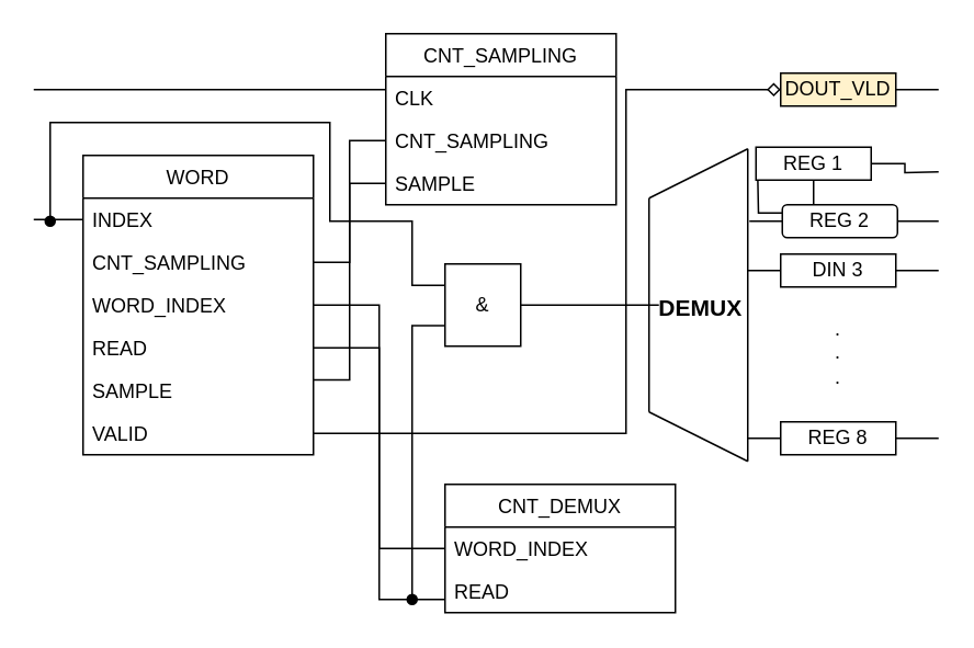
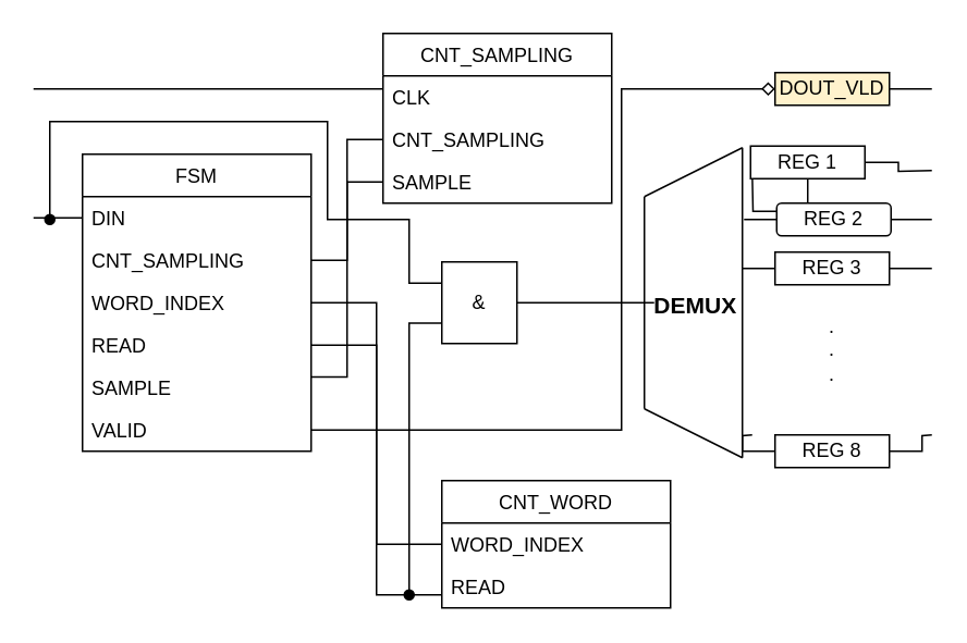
- <mxCell id="2" value="WORD" style="swimlane;fontStyle=0;childLayout=stackLayout;horizontal=1;startSize=26;fillColor=none;horizontalStack=0;resizeParent=1;resizeParentMax=0;resizeLast=0;collapsible=1;marginBottom=0;" vertex="1" parent="1"><mxGeometry x="50" y="94" width="140" height="182" as="geometry" /></mxCell>
+ <mxCell id="2" value="FSM" style="swimlane;fontStyle=0;childLayout=stackLayout;horizontal=1;startSize=26;fillColor=none;horizontalStack=0;resizeParent=1;resizeParentMax=0;resizeLast=0;collapsible=1;marginBottom=0;" vertex="1" parent="1"><mxGeometry x="50" y="94" width="140" height="182" as="geometry" /></mxCell>
- <mxCell id="3" value="INDEX" style="text;strokeColor=none;fillColor=none;align=left;verticalAlign=top;spacingLeft=4;spacingRight=4;overflow=hidden;rotatable=0;points=[[0,0.5],[1,0.5]];portConstraint=eastwest;" vertex="1" parent="2"><mxGeometry y="26" width="140" height="26" as="geometry" /></mxCell>
+ <mxCell id="3" value="DIN" style="text;strokeColor=none;fillColor=none;align=left;verticalAlign=top;spacingLeft=4;spacingRight=4;overflow=hidden;rotatable=0;points=[[0,0.5],[1,0.5]];portConstraint=eastwest;" vertex="1" parent="2"><mxGeometry y="26" width="140" height="26" as="geometry" /></mxCell>
- <mxCell id="20" value="DIN 3" style="rounded=0;whiteSpace=wrap;html=1;" vertex="1" parent="1"><mxGeometry x="474" y="154" width="70" height="20" as="geometry" /></mxCell>
+ <mxCell id="20" value="REG 3" style="rounded=0;whiteSpace=wrap;html=1;" vertex="1" parent="1"><mxGeometry x="474" y="154" width="70" height="20" as="geometry" /></mxCell>
- <mxCell id="26" value="REG 8" style="rounded=0;whiteSpace=wrap;html=1;" vertex="1" parent="1"><mxGeometry x="474" y="256" width="70" height="20" as="geometry" /></mxCell>
+ <mxCell id="26" value="REG 8" style="rounded=0;whiteSpace=wrap;html=1;" vertex="1" parent="1"><mxGeometry x="474" y="266" width="70" height="20" as="geometry" /></mxCell>
- <mxCell id="36" value="CNT_DEMUX" style="swimlane;fontStyle=0;childLayout=stackLayout;horizontal=1;startSize=26;fillColor=none;horizontalStack=0;resizeParent=1;resizeParentMax=0;resizeLast=0;collapsible=1;marginBottom=0;" vertex="1" parent="1"><mxGeometry x="270" y="294" width="140" height="78" as="geometry" /></mxCell>
+ <mxCell id="36" value="CNT_WORD" style="swimlane;fontStyle=0;childLayout=stackLayout;horizontal=1;startSize=26;fillColor=none;horizontalStack=0;resizeParent=1;resizeParentMax=0;resizeLast=0;collapsible=1;marginBottom=0;" vertex="1" parent="1"><mxGeometry x="270" y="294" width="140" height="78" as="geometry" /></mxCell>
